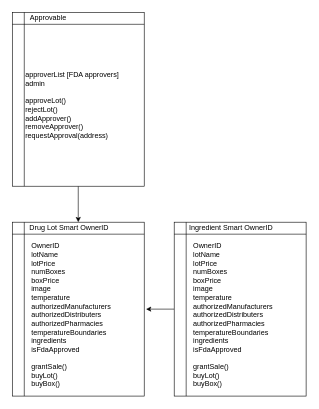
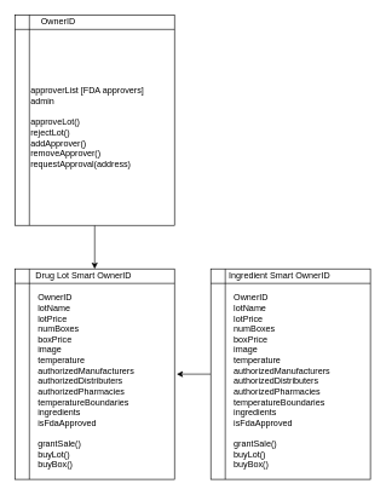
- <mxCell id="7" value="Approvable" style="text;html=1;strokeColor=none;fillColor=none;align=center;verticalAlign=middle;whiteSpace=wrap;rounded=0;" vertex="1" parent="1"><mxGeometry x="50" y="20" width="60" height="20" as="geometry" /></mxCell>
+ <mxCell id="7" value="OwnerID" style="text;html=1;strokeColor=none;fillColor=none;align=center;verticalAlign=middle;whiteSpace=wrap;rounded=0;" vertex="1" parent="1"><mxGeometry x="50" y="20" width="60" height="20" as="geometry" /></mxCell>
